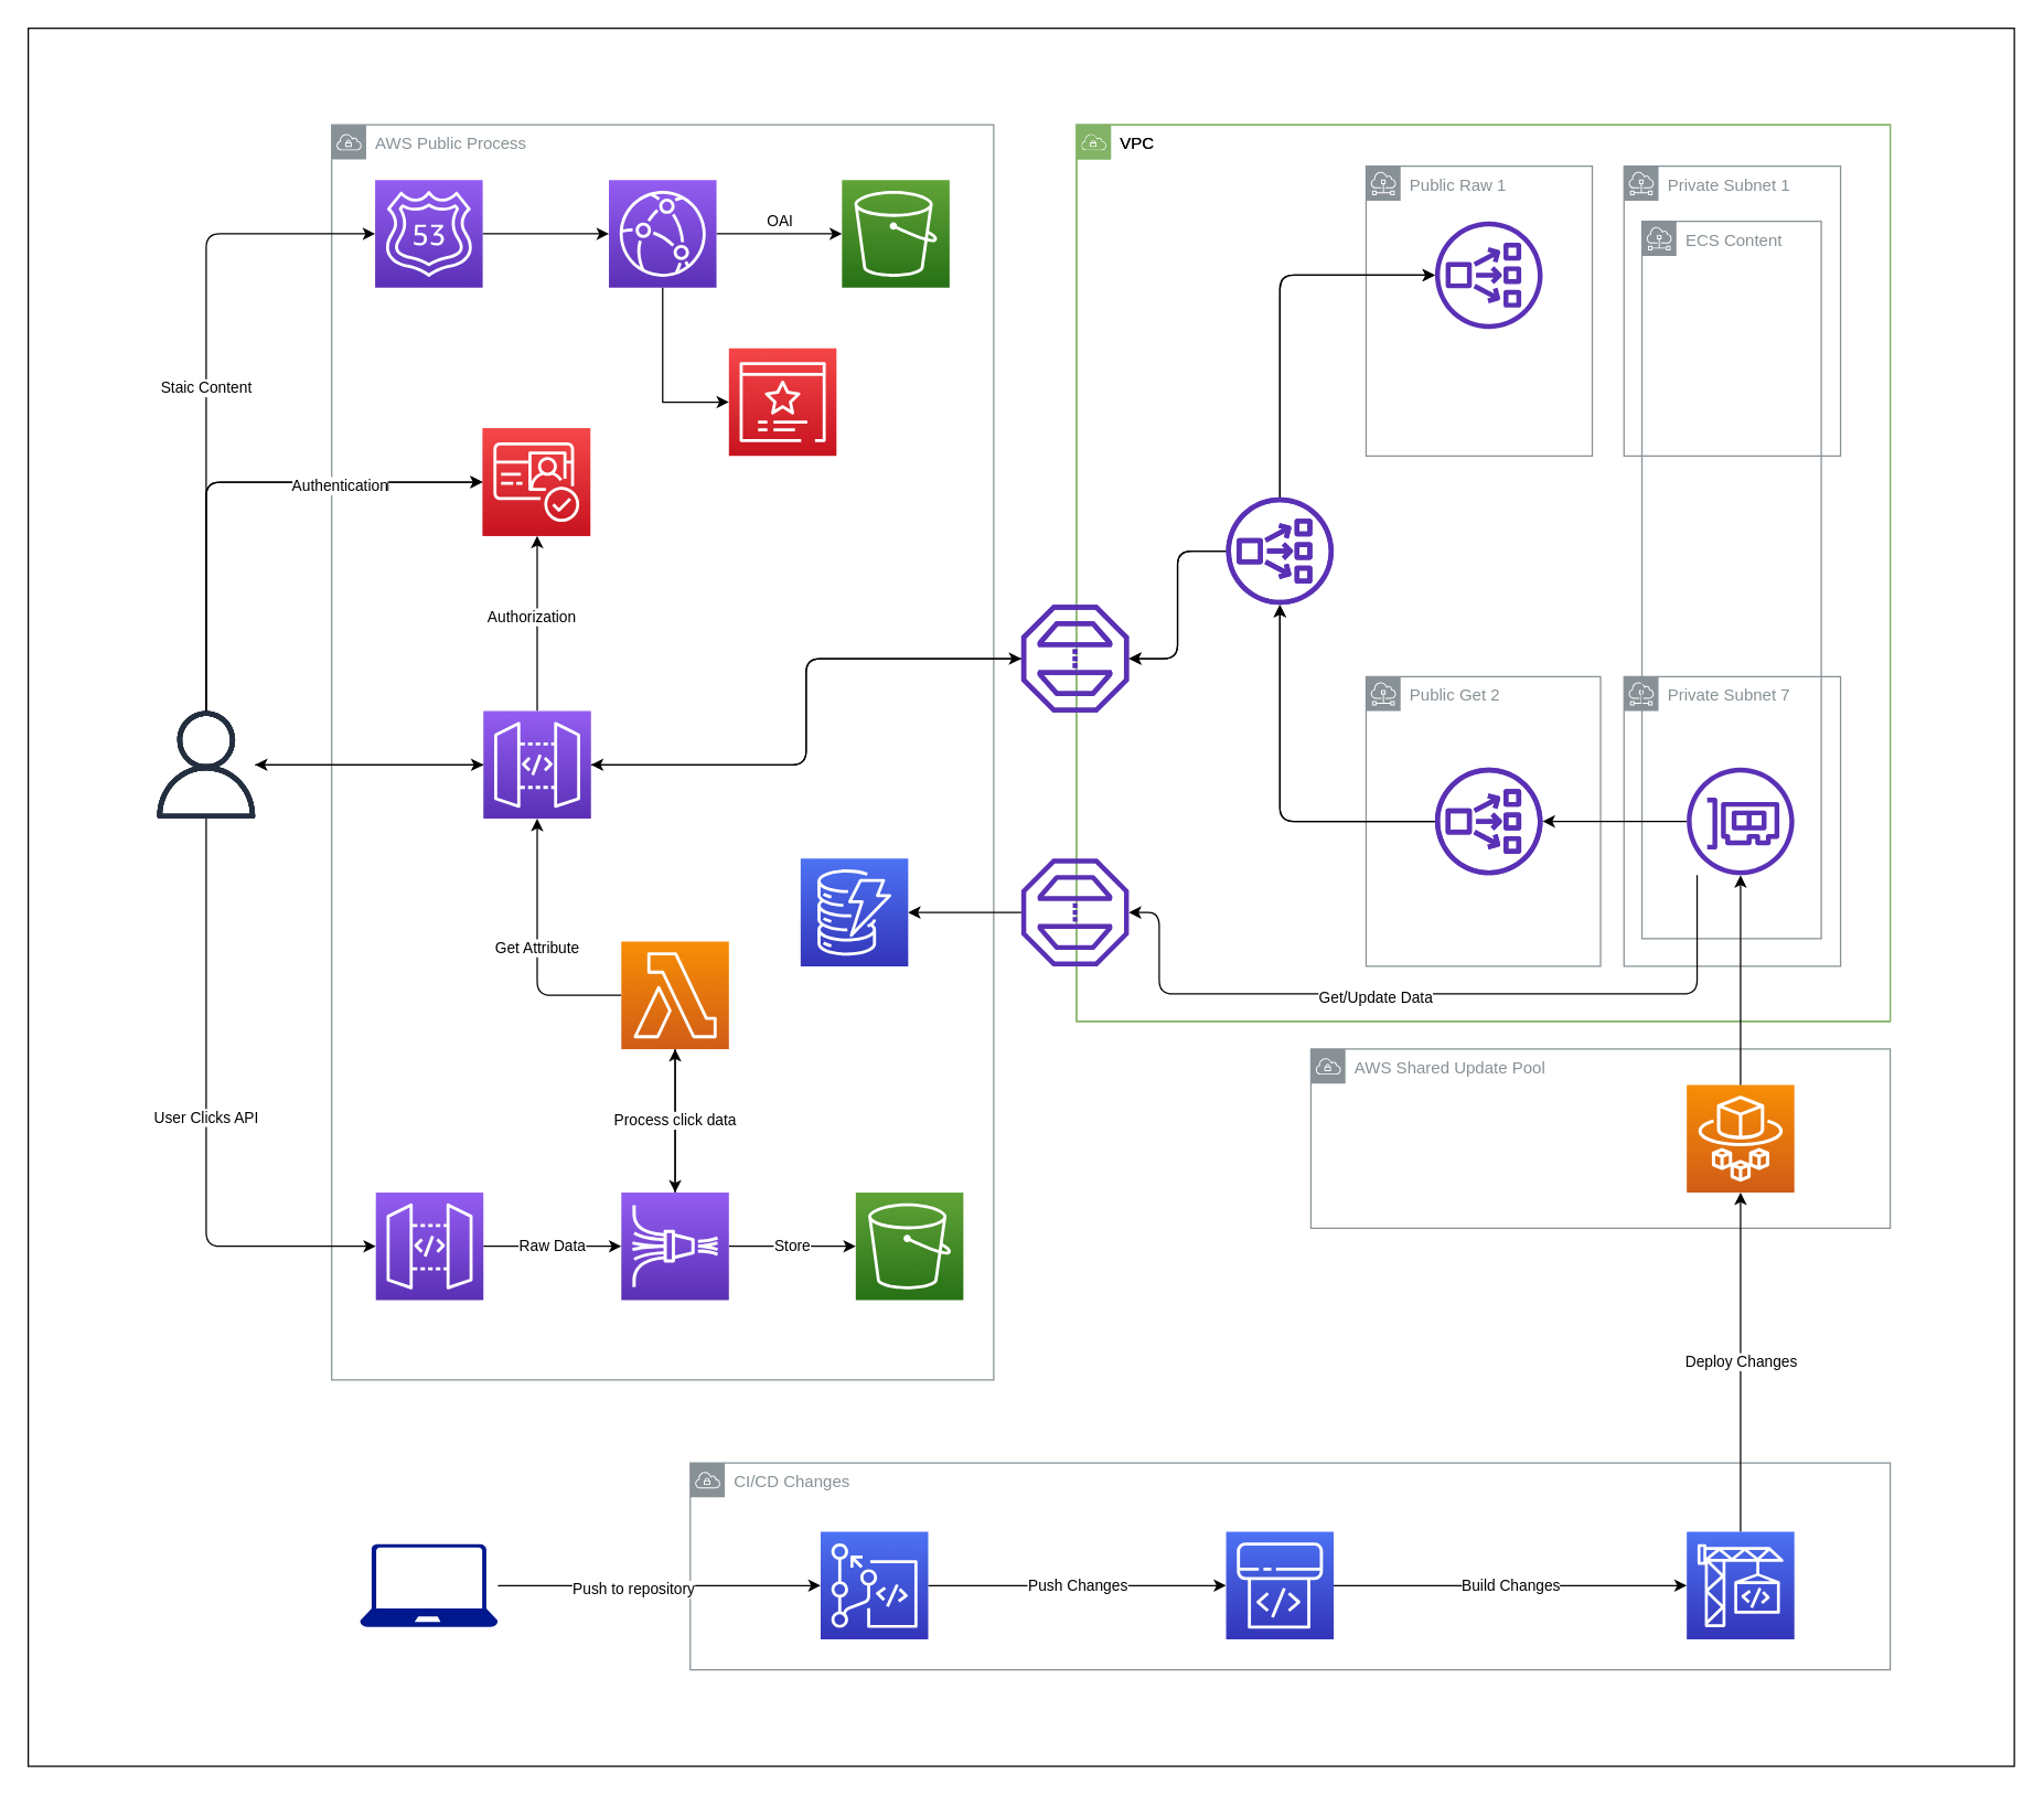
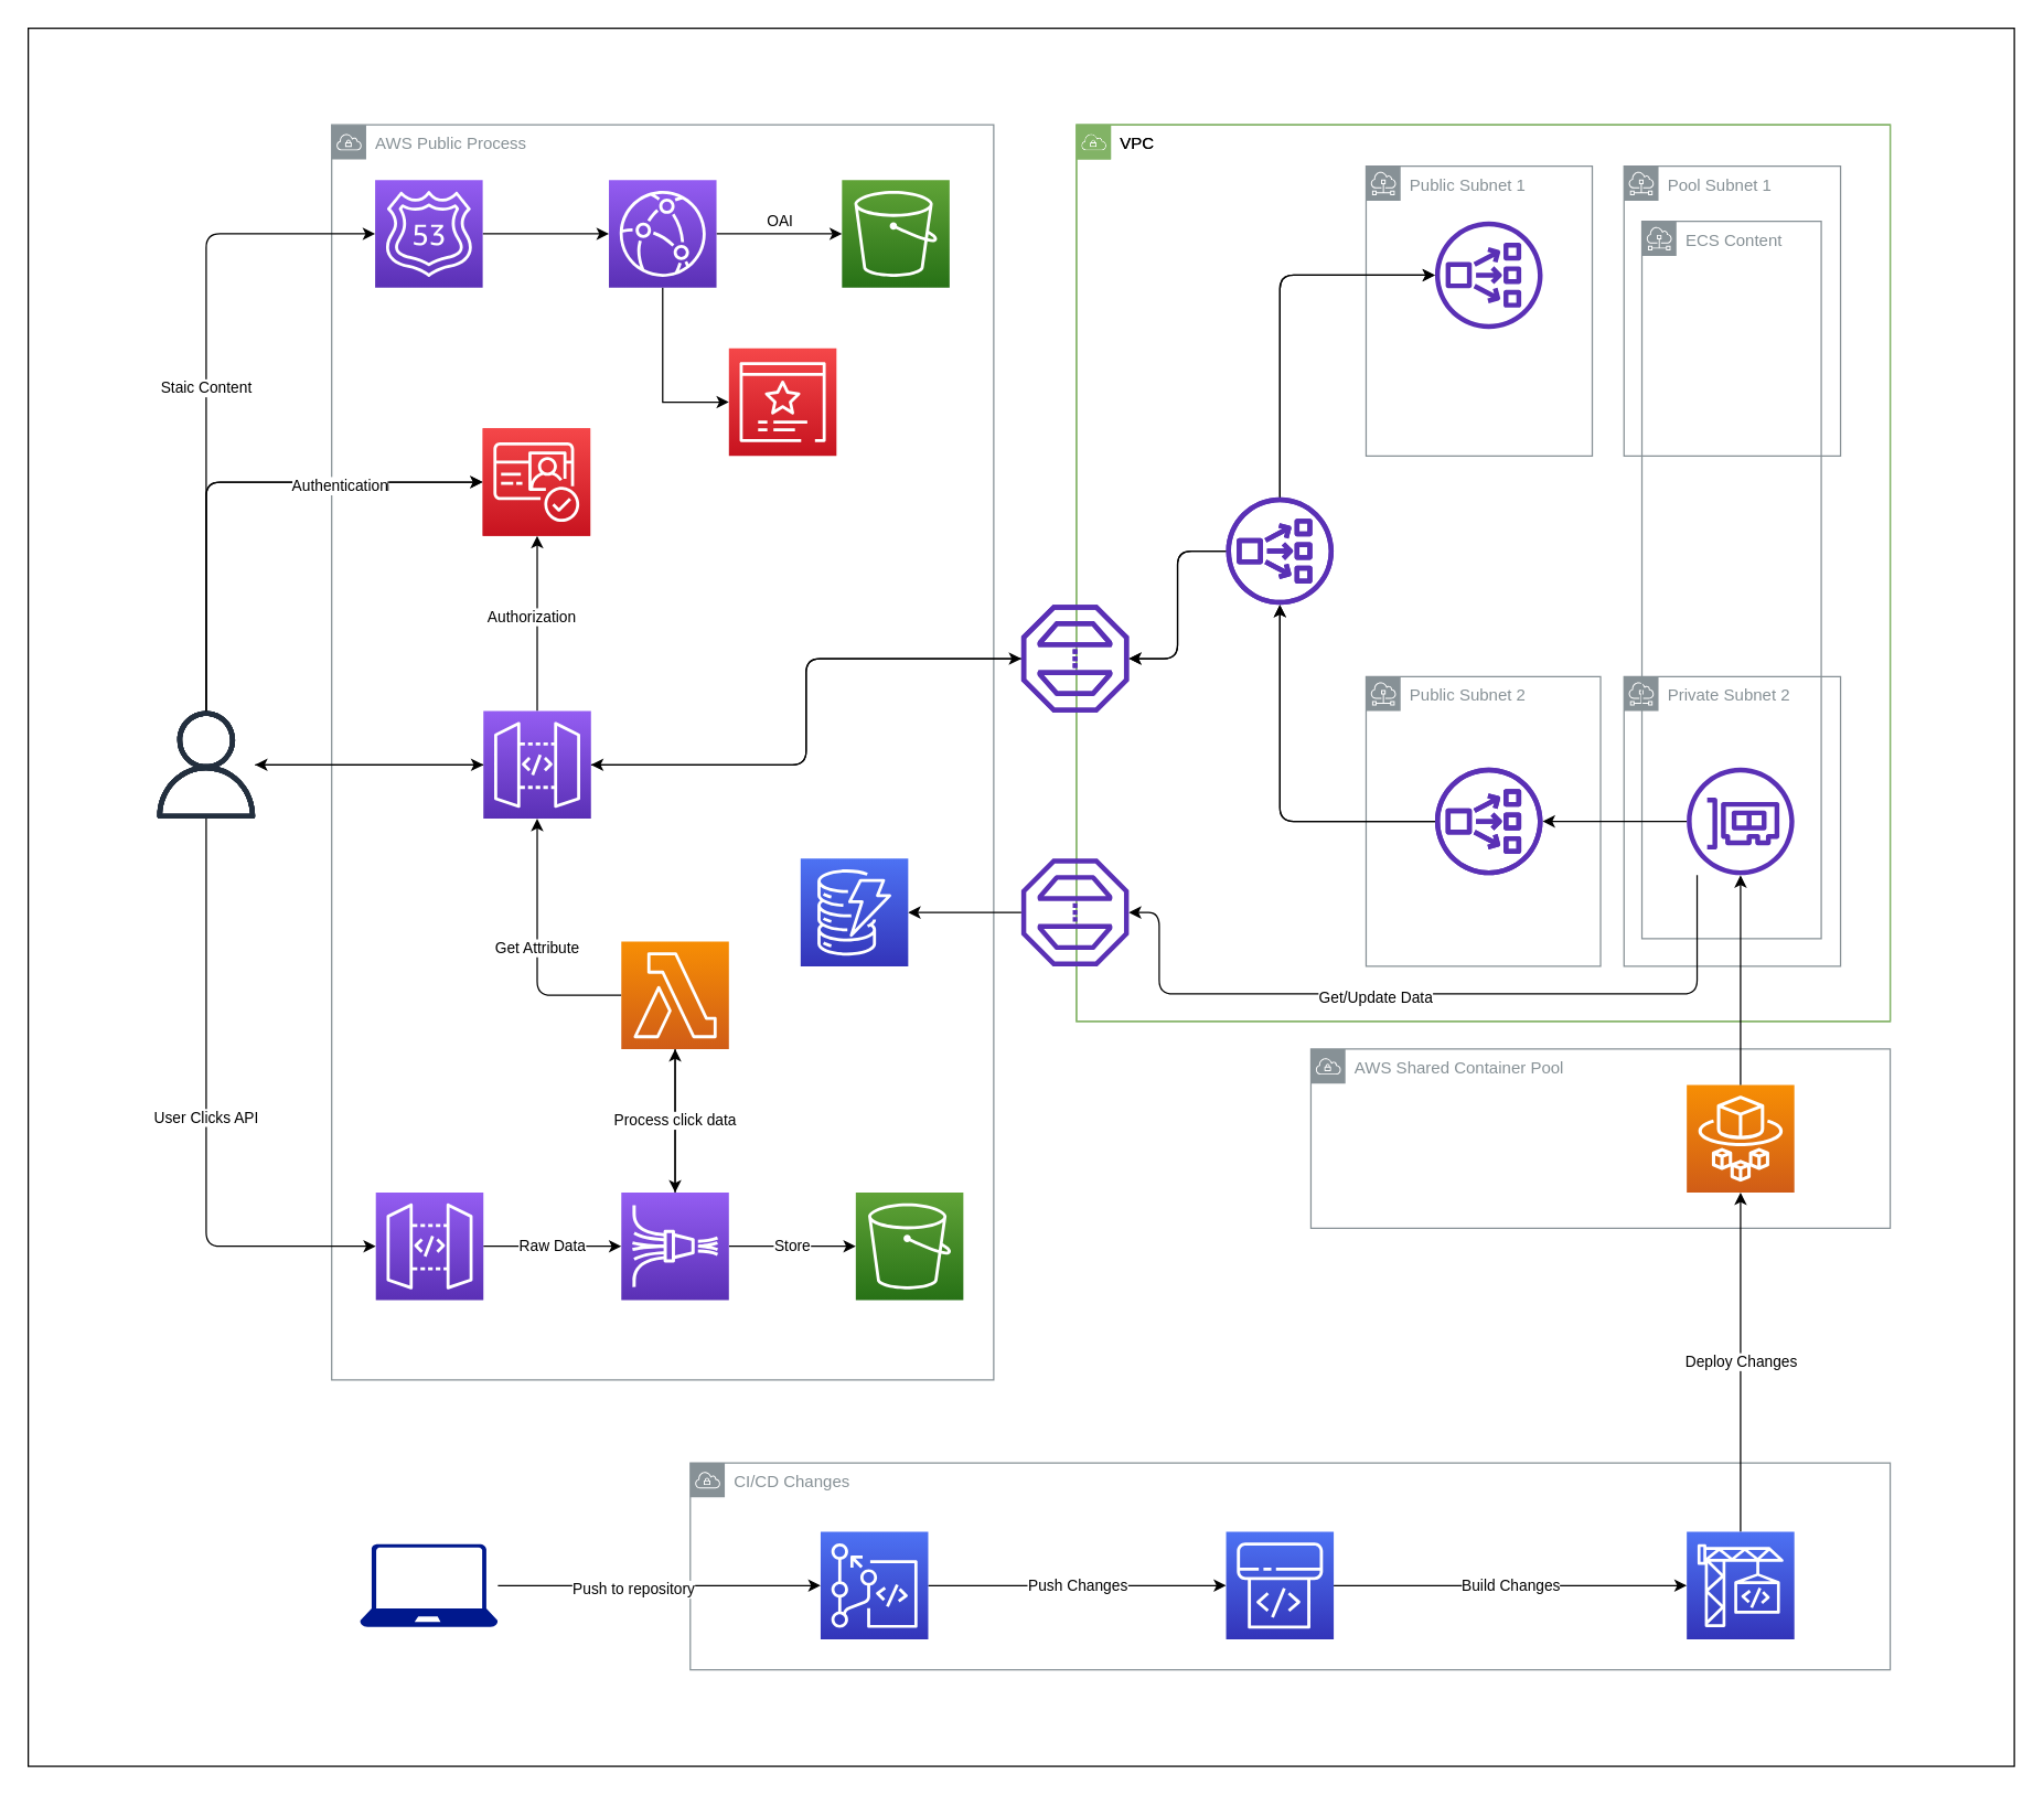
- <mxCell id="12" value="Public Raw 1" style="outlineConnect=0;gradientColor=none;html=1;whiteSpace=wrap;fontSize=12;fontStyle=0;shape=mxgraph.aws4.group;grIcon=mxgraph.aws4.group_subnet;strokeColor=#879196;fillColor=none;verticalAlign=top;align=left;spacingLeft=30;fontColor=#879196;dashed=0;glass=0;" parent="1" vertex="1"><mxGeometry x="990" y="120" width="164" height="210" as="geometry" /></mxCell>
+ <mxCell id="12" value="Public Subnet 1" style="outlineConnect=0;gradientColor=none;html=1;whiteSpace=wrap;fontSize=12;fontStyle=0;shape=mxgraph.aws4.group;grIcon=mxgraph.aws4.group_subnet;strokeColor=#879196;fillColor=none;verticalAlign=top;align=left;spacingLeft=30;fontColor=#879196;dashed=0;glass=0;" parent="1" vertex="1"><mxGeometry x="990" y="120" width="164" height="210" as="geometry" /></mxCell>
- <mxCell id="13" value="Private Subnet 1" style="outlineConnect=0;gradientColor=none;html=1;whiteSpace=wrap;fontSize=12;fontStyle=0;shape=mxgraph.aws4.group;grIcon=mxgraph.aws4.group_subnet;strokeColor=#879196;fillColor=none;verticalAlign=top;align=left;spacingLeft=30;fontColor=#879196;dashed=0;glass=0;" parent="1" vertex="1"><mxGeometry x="1177" y="120" width="157" height="210" as="geometry" /></mxCell>
+ <mxCell id="13" value="Pool Subnet 1" style="outlineConnect=0;gradientColor=none;html=1;whiteSpace=wrap;fontSize=12;fontStyle=0;shape=mxgraph.aws4.group;grIcon=mxgraph.aws4.group_subnet;strokeColor=#879196;fillColor=none;verticalAlign=top;align=left;spacingLeft=30;fontColor=#879196;dashed=0;glass=0;" parent="1" vertex="1"><mxGeometry x="1177" y="120" width="157" height="210" as="geometry" /></mxCell>
- <mxCell id="7" value="Public Get 2" style="outlineConnect=0;gradientColor=none;html=1;whiteSpace=wrap;fontSize=12;fontStyle=0;shape=mxgraph.aws4.group;grIcon=mxgraph.aws4.group_subnet;strokeColor=#879196;fillColor=none;verticalAlign=top;align=left;spacingLeft=30;fontColor=#879196;dashed=0;glass=0;" parent="1" vertex="1"><mxGeometry x="990" y="490" width="170" height="210" as="geometry" /></mxCell>
+ <mxCell id="7" value="Public Subnet 2" style="outlineConnect=0;gradientColor=none;html=1;whiteSpace=wrap;fontSize=12;fontStyle=0;shape=mxgraph.aws4.group;grIcon=mxgraph.aws4.group_subnet;strokeColor=#879196;fillColor=none;verticalAlign=top;align=left;spacingLeft=30;fontColor=#879196;dashed=0;glass=0;" parent="1" vertex="1"><mxGeometry x="990" y="490" width="170" height="210" as="geometry" /></mxCell>
- <mxCell id="4" value="Private Subnet 7" style="outlineConnect=0;gradientColor=none;html=1;whiteSpace=wrap;fontSize=12;fontStyle=0;shape=mxgraph.aws4.group;grIcon=mxgraph.aws4.group_subnet;strokeColor=#879196;fillColor=none;verticalAlign=top;align=left;spacingLeft=30;fontColor=#879196;dashed=0;glass=0;" parent="1" vertex="1"><mxGeometry x="1177" y="490" width="157" height="210" as="geometry" /></mxCell>
+ <mxCell id="4" value="Private Subnet 2" style="outlineConnect=0;gradientColor=none;html=1;whiteSpace=wrap;fontSize=12;fontStyle=0;shape=mxgraph.aws4.group;grIcon=mxgraph.aws4.group_subnet;strokeColor=#879196;fillColor=none;verticalAlign=top;align=left;spacingLeft=30;fontColor=#879196;dashed=0;glass=0;" parent="1" vertex="1"><mxGeometry x="1177" y="490" width="157" height="210" as="geometry" /></mxCell>
- <mxCell id="9" value="AWS Shared Update Pool" style="outlineConnect=0;gradientColor=none;html=1;whiteSpace=wrap;fontSize=12;fontStyle=0;shape=mxgraph.aws4.group;grIcon=mxgraph.aws4.group_vpc;strokeColor=#879196;fillColor=none;verticalAlign=top;align=left;spacingLeft=30;fontColor=#879196;dashed=0;glass=0;" parent="1" vertex="1"><mxGeometry x="950" y="760" width="420" height="130" as="geometry" /></mxCell>
+ <mxCell id="9" value="AWS Shared Container Pool" style="outlineConnect=0;gradientColor=none;html=1;whiteSpace=wrap;fontSize=12;fontStyle=0;shape=mxgraph.aws4.group;grIcon=mxgraph.aws4.group_vpc;strokeColor=#879196;fillColor=none;verticalAlign=top;align=left;spacingLeft=30;fontColor=#879196;dashed=0;glass=0;" parent="1" vertex="1"><mxGeometry x="950" y="760" width="420" height="130" as="geometry" /></mxCell>
